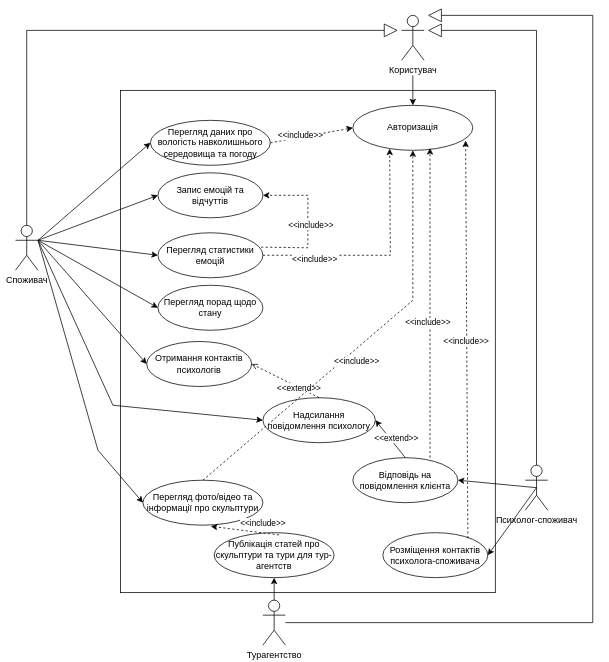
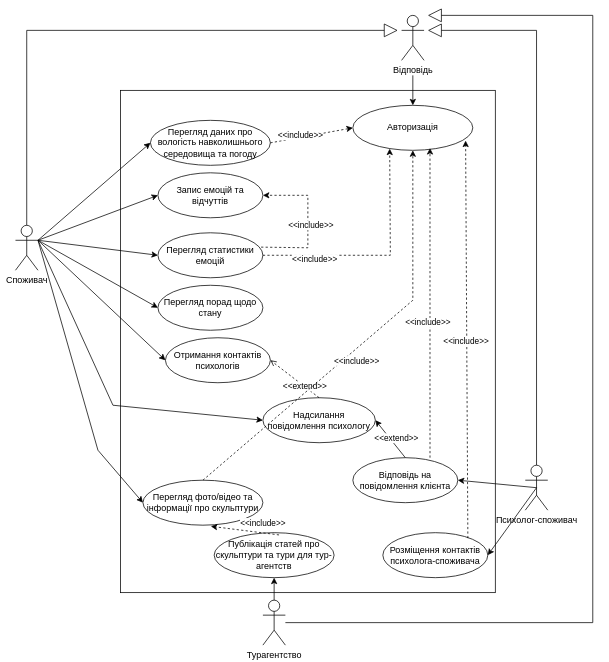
- <mxCell id="34" value="Користувач" style="shape=umlActor;verticalLabelPosition=bottom;verticalAlign=top;html=1;outlineConnect=0;" parent="1" vertex="1"><mxGeometry x="535" y="20" width="30" height="60" as="geometry" /></mxCell>
+ <mxCell id="34" value="Відповідь" style="shape=umlActor;verticalLabelPosition=bottom;verticalAlign=top;html=1;outlineConnect=0;" parent="1" vertex="1"><mxGeometry x="535" y="20" width="30" height="60" as="geometry" /></mxCell>
- <mxCell id="9" value="Отримання контактів психологів" style="ellipse;whiteSpace=wrap;html=1;" parent="1" vertex="1"><mxGeometry x="195" y="455" width="140" height="60" as="geometry" /></mxCell>
+ <mxCell id="9" value="Отримання контактів психологів" style="ellipse;whiteSpace=wrap;html=1;" parent="1" vertex="1"><mxGeometry x="220" y="450" width="140" height="60" as="geometry" /></mxCell>
